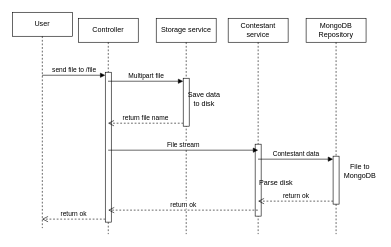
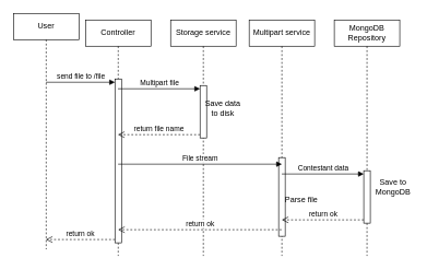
- <mxCell id="11" value="Contestant service" style="shape=umlLifeline;perimeter=lifelinePerimeter;whiteSpace=wrap;html=1;container=1;dropTarget=0;collapsible=0;recursiveResize=0;outlineConnect=0;portConstraint=eastwest;newEdgeStyle={&quot;edgeStyle&quot;:&quot;elbowEdgeStyle&quot;,&quot;elbow&quot;:&quot;vertical&quot;,&quot;curved&quot;:0,&quot;rounded&quot;:0};" vertex="1" parent="1"><mxGeometry x="380" y="30" width="100" height="360" as="geometry" /></mxCell>
+ <mxCell id="11" value="Multipart service" style="shape=umlLifeline;perimeter=lifelinePerimeter;whiteSpace=wrap;html=1;container=1;dropTarget=0;collapsible=0;recursiveResize=0;outlineConnect=0;portConstraint=eastwest;newEdgeStyle={&quot;edgeStyle&quot;:&quot;elbowEdgeStyle&quot;,&quot;elbow&quot;:&quot;vertical&quot;,&quot;curved&quot;:0,&quot;rounded&quot;:0};" vertex="1" parent="1"><mxGeometry x="380" y="30" width="100" height="360" as="geometry" /></mxCell>
- <mxCell id="20" value="File to MongoDB" style="text;html=1;align=center;verticalAlign=middle;whiteSpace=wrap;rounded=0;" vertex="1" parent="1"><mxGeometry x="570" y="270" width="60" height="30" as="geometry" /></mxCell>
+ <mxCell id="20" value="Save to MongoDB" style="text;html=1;align=center;verticalAlign=middle;whiteSpace=wrap;rounded=0;" vertex="1" parent="1"><mxGeometry x="570" y="270" width="60" height="30" as="geometry" /></mxCell>
- <mxCell id="21" value="Parse disk" style="text;html=1;align=center;verticalAlign=middle;whiteSpace=wrap;rounded=0;" vertex="1" parent="1"><mxGeometry x="430" y="290" width="60" height="30" as="geometry" /></mxCell>
+ <mxCell id="21" value="Parse file" style="text;html=1;align=center;verticalAlign=middle;whiteSpace=wrap;rounded=0;" vertex="1" parent="1"><mxGeometry x="430" y="290" width="60" height="30" as="geometry" /></mxCell>
